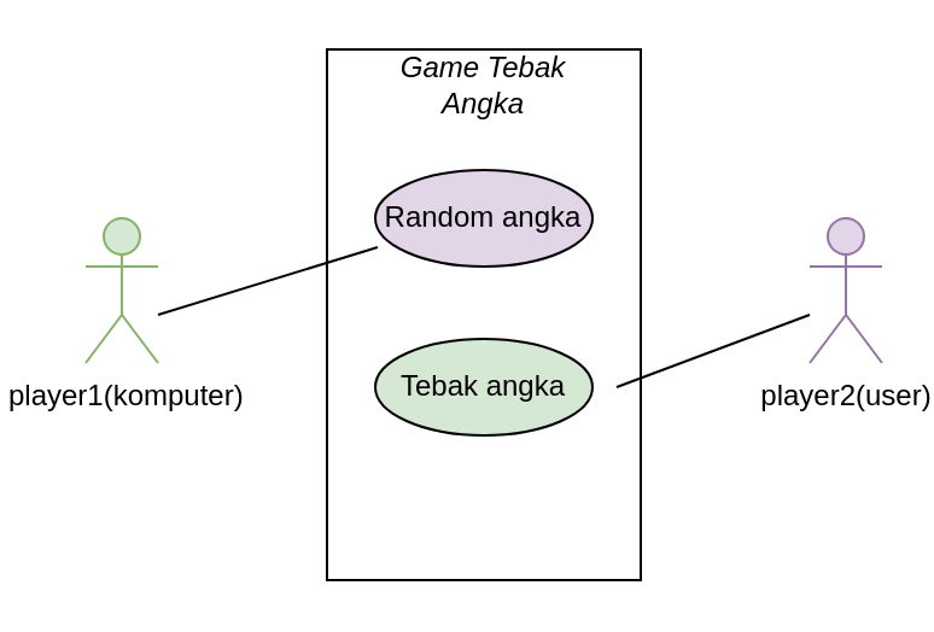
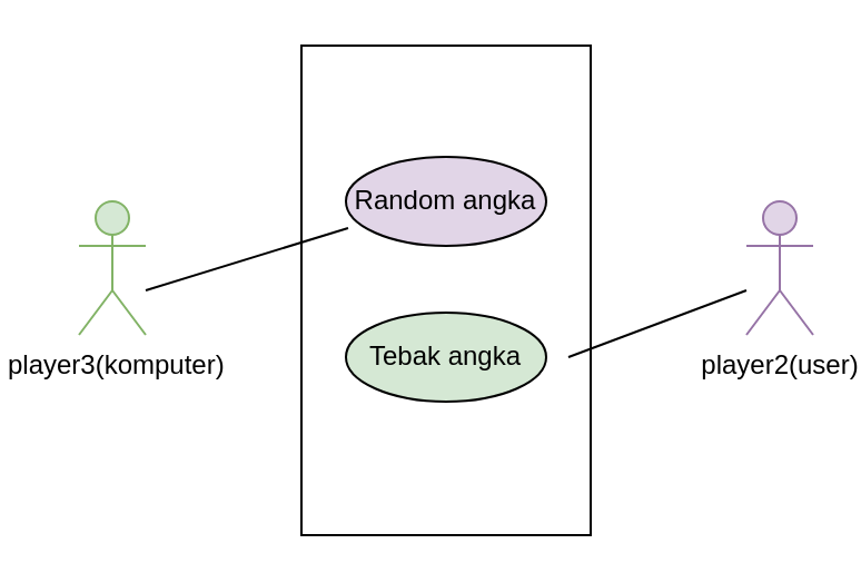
- <mxCell id="9" value="Game Tebak Angka" style="text;html=1;strokeColor=none;fillColor=none;align=center;verticalAlign=middle;whiteSpace=wrap;rounded=0;fontStyle=2" vertex="1" parent="1"><mxGeometry x="140" y="20" width="90" height="30" as="geometry" /></mxCell>
- <mxCell id="4" value="&amp;nbsp;player1(komputer)&lt;br&gt;" style="shape=umlActor;verticalLabelPosition=bottom;verticalAlign=top;html=1;outlineConnect=0;fillColor=#d5e8d4;strokeColor=#82b366;" vertex="1" parent="1"><mxGeometry x="20" y="90" width="30" height="60" as="geometry" /></mxCell>
+ <mxCell id="4" value="&amp;nbsp;player3(komputer)&lt;br&gt;" style="shape=umlActor;verticalLabelPosition=bottom;verticalAlign=top;html=1;outlineConnect=0;fillColor=#d5e8d4;strokeColor=#82b366;" vertex="1" parent="1"><mxGeometry x="20" y="90" width="30" height="60" as="geometry" /></mxCell>
